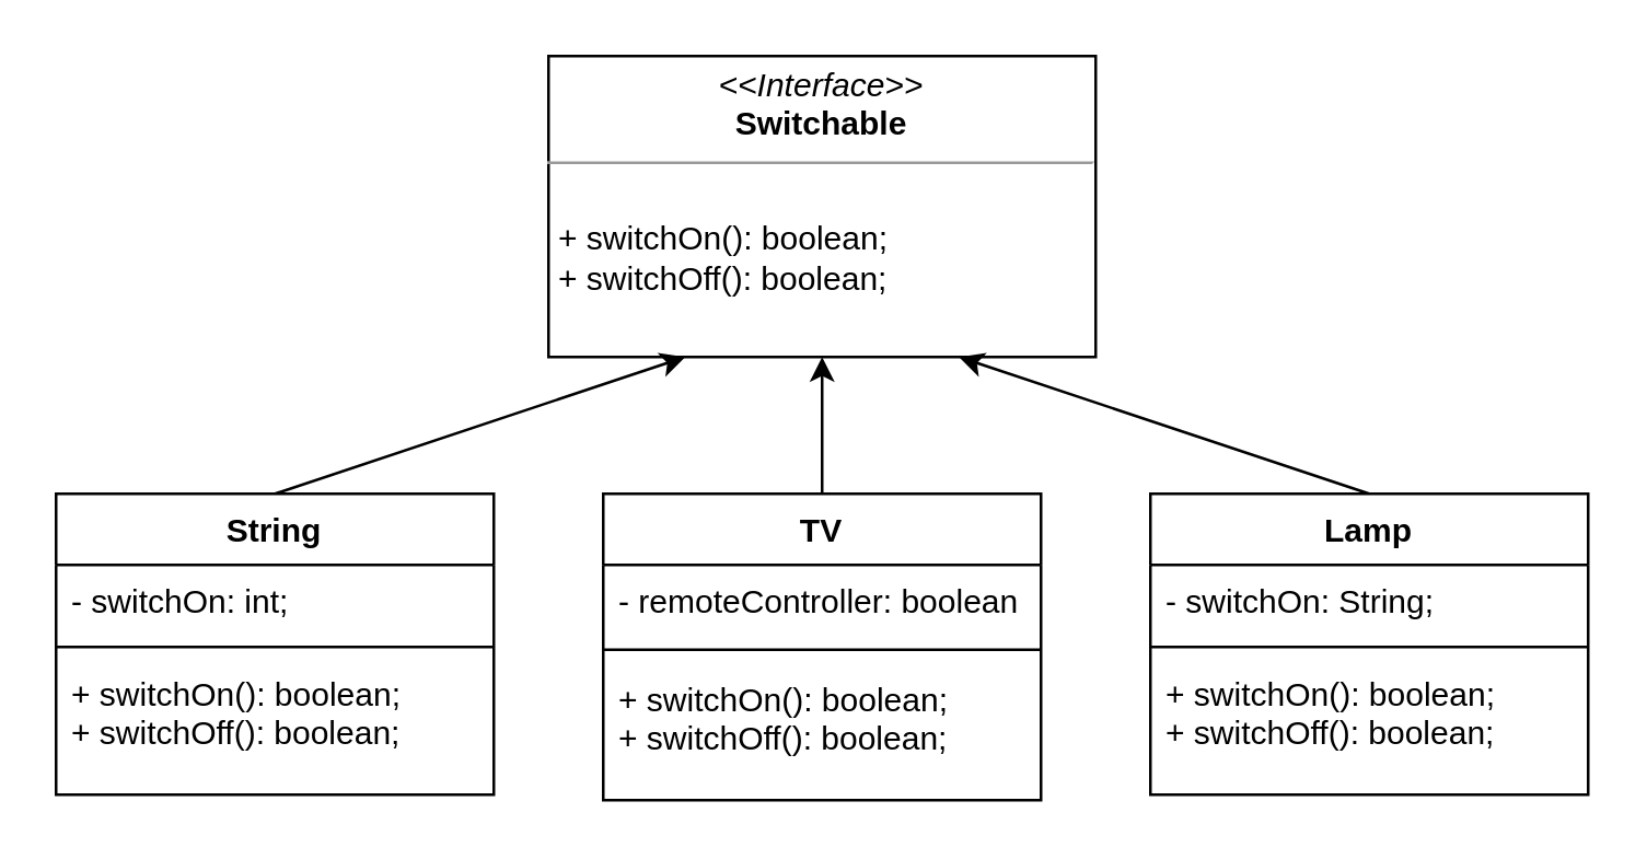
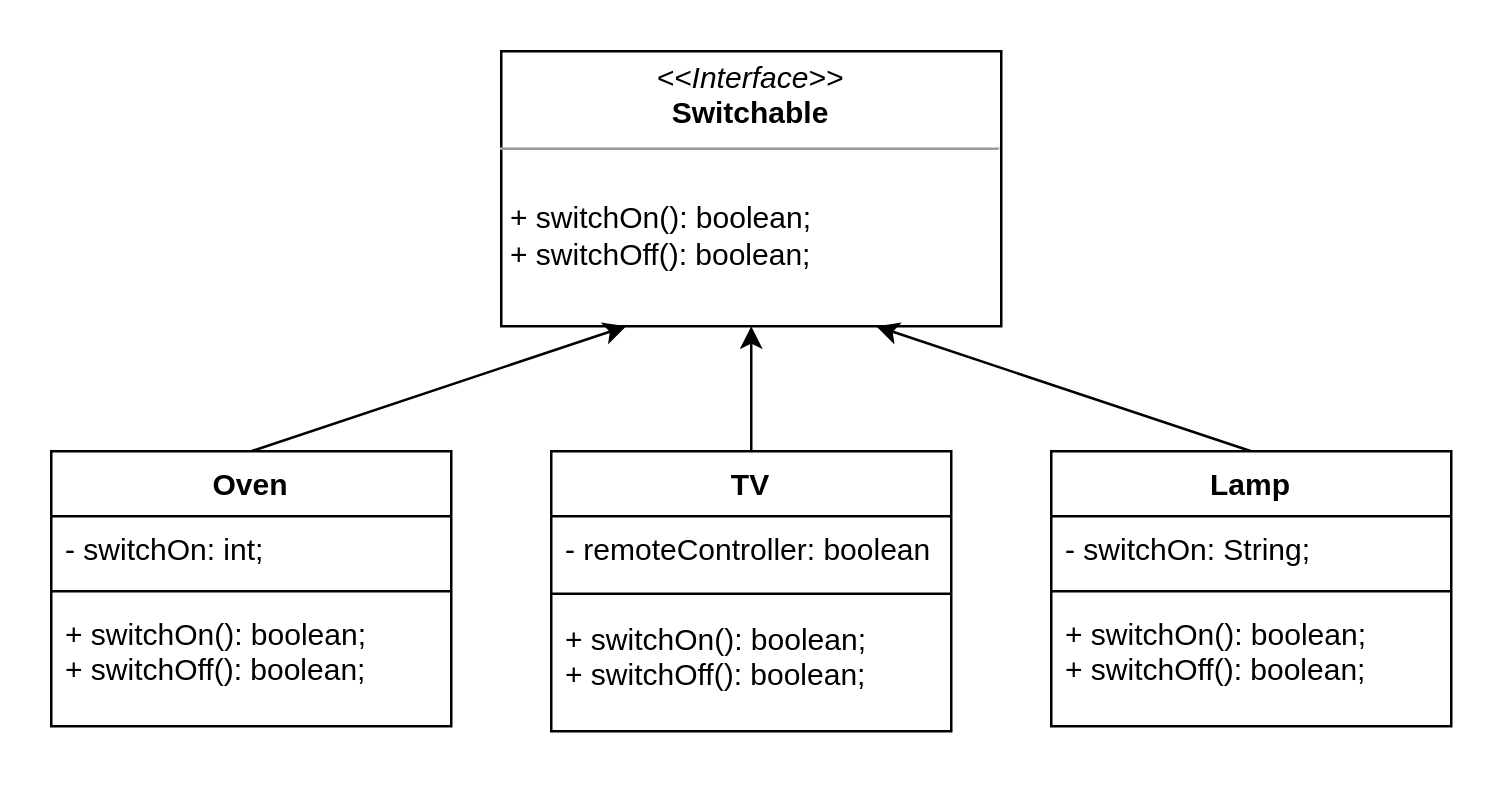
- <mxCell id="4" value="String" style="swimlane;fontStyle=1;align=center;verticalAlign=top;childLayout=stackLayout;horizontal=1;startSize=26;horizontalStack=0;resizeParent=1;resizeParentMax=0;resizeLast=0;collapsible=1;marginBottom=0;" vertex="1" parent="1"><mxGeometry x="20" y="180" width="160" height="110" as="geometry" /></mxCell>
+ <mxCell id="4" value="Oven" style="swimlane;fontStyle=1;align=center;verticalAlign=top;childLayout=stackLayout;horizontal=1;startSize=26;horizontalStack=0;resizeParent=1;resizeParentMax=0;resizeLast=0;collapsible=1;marginBottom=0;" vertex="1" parent="1"><mxGeometry x="20" y="180" width="160" height="110" as="geometry" /></mxCell>
